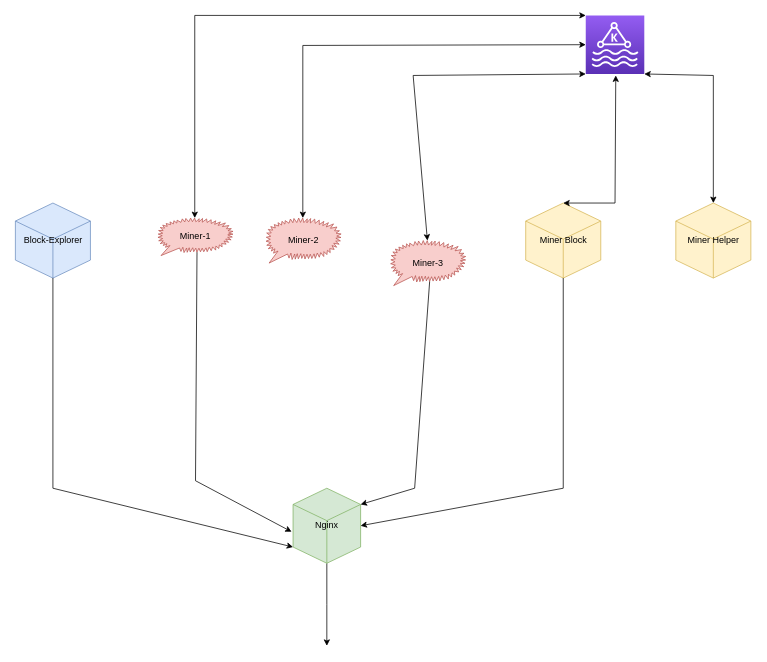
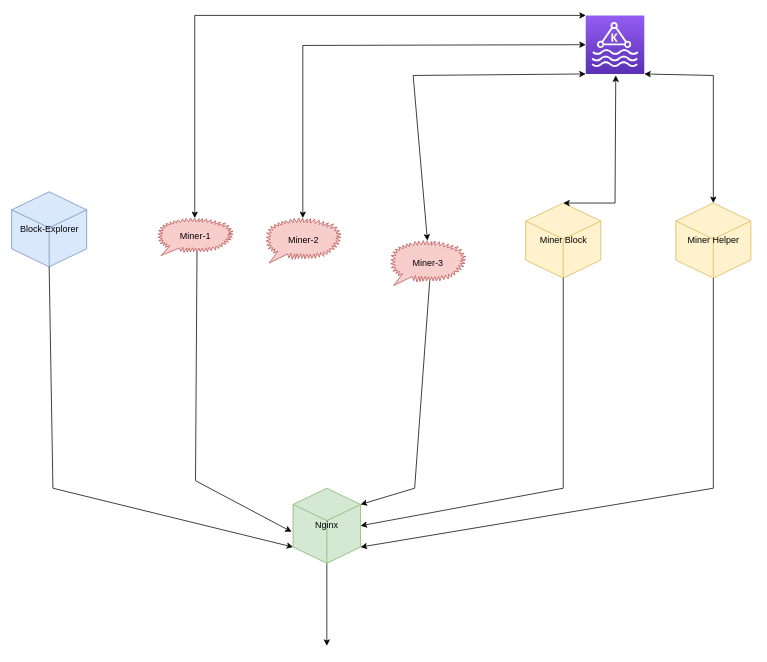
- <mxCell id="7" value="Block-Explorer" style="html=1;shape=mxgraph.basic.isocube;isoAngle=15;fillColor=#dae8fc;strokeColor=#6c8ebf;" vertex="1" parent="1"><mxGeometry x="20" y="270" width="100" height="100" as="geometry" /></mxCell>
+ <mxCell id="7" value="Block-Explorer" style="html=1;shape=mxgraph.basic.isocube;isoAngle=15;fillColor=#dae8fc;strokeColor=#6c8ebf;" vertex="1" parent="1"><mxGeometry x="15" y="255" width="100" height="100" as="geometry" /></mxCell>
+ <mxCell id="20" value="" style="endArrow=classic;html=1;rounded=0;entryX=0;entryY=0;entryDx=90;entryDy=78.393;entryPerimeter=0;exitX=0.5;exitY=1;exitDx=0;exitDy=0;exitPerimeter=0;" edge="1" parent="1" source="9" target="3"><mxGeometry width="50" height="50" relative="1" as="geometry"><mxPoint x="820" y="630" as="sourcePoint" /><mxPoint x="870" y="580" as="targetPoint" /><Array as="points"><mxPoint x="950" y="650" /></Array></mxGeometry></mxCell>
